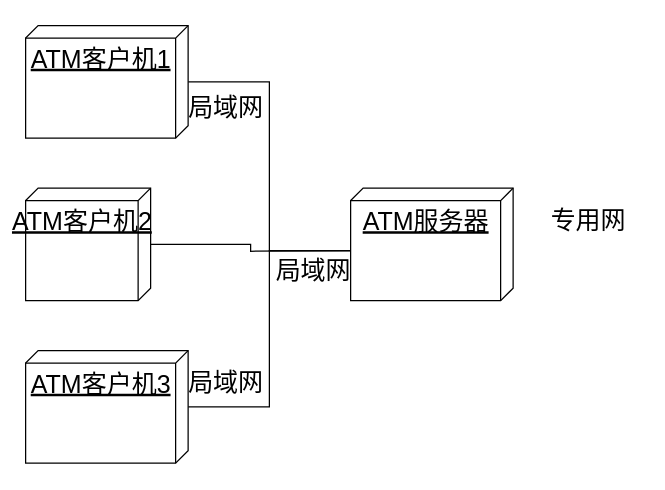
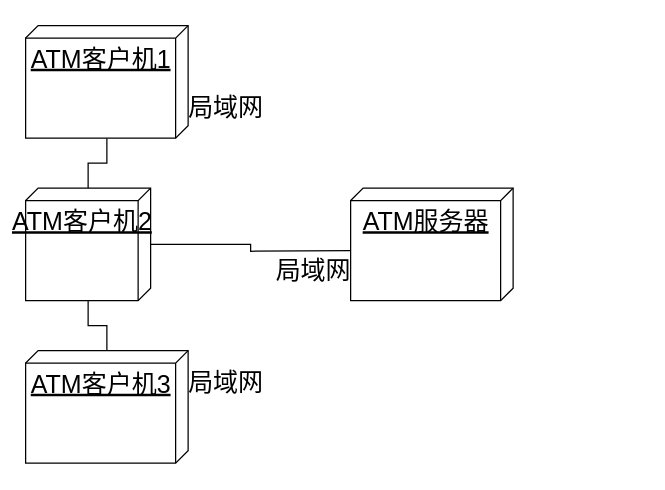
- <mxCell id="3" style="edgeStyle=orthogonalEdgeStyle;rounded=0;orthogonalLoop=1;jettySize=auto;html=1;entryX=0;entryY=0;entryDx=50;entryDy=130;entryPerimeter=0;fontSize=20;endArrow=none;endFill=0;" edge="1" parent="1" source="4" target="2"><mxGeometry relative="1" as="geometry" /></mxCell>
+ <mxCell id="3" style="edgeStyle=orthogonalEdgeStyle;rounded=0;orthogonalLoop=1;jettySize=auto;html=1;fontSize=20;endArrow=none;endFill=0;" edge="1" parent="1" source="4" target="6"><mxGeometry relative="1" as="geometry" /></mxCell>
- <mxCell id="12" value="专用网" style="text;html=1;align=center;verticalAlign=middle;resizable=0;points=[];autosize=1;strokeColor=none;fillColor=none;fontSize=20;" vertex="1" parent="1"><mxGeometry x="430" y="160" width="80" height="30" as="geometry" /></mxCell>
- <mxCell id="7" style="edgeStyle=orthogonalEdgeStyle;rounded=0;orthogonalLoop=1;jettySize=auto;html=1;entryX=0;entryY=0;entryDx=50;entryDy=130;entryPerimeter=0;fontSize=20;endArrow=none;endFill=0;" edge="1" parent="1" source="8" target="2"><mxGeometry relative="1" as="geometry" /></mxCell>
+ <mxCell id="7" style="edgeStyle=orthogonalEdgeStyle;rounded=0;orthogonalLoop=1;jettySize=auto;html=1;fontSize=20;endArrow=none;endFill=0;" edge="1" parent="1" source="8" target="6"><mxGeometry relative="1" as="geometry" /></mxCell>
